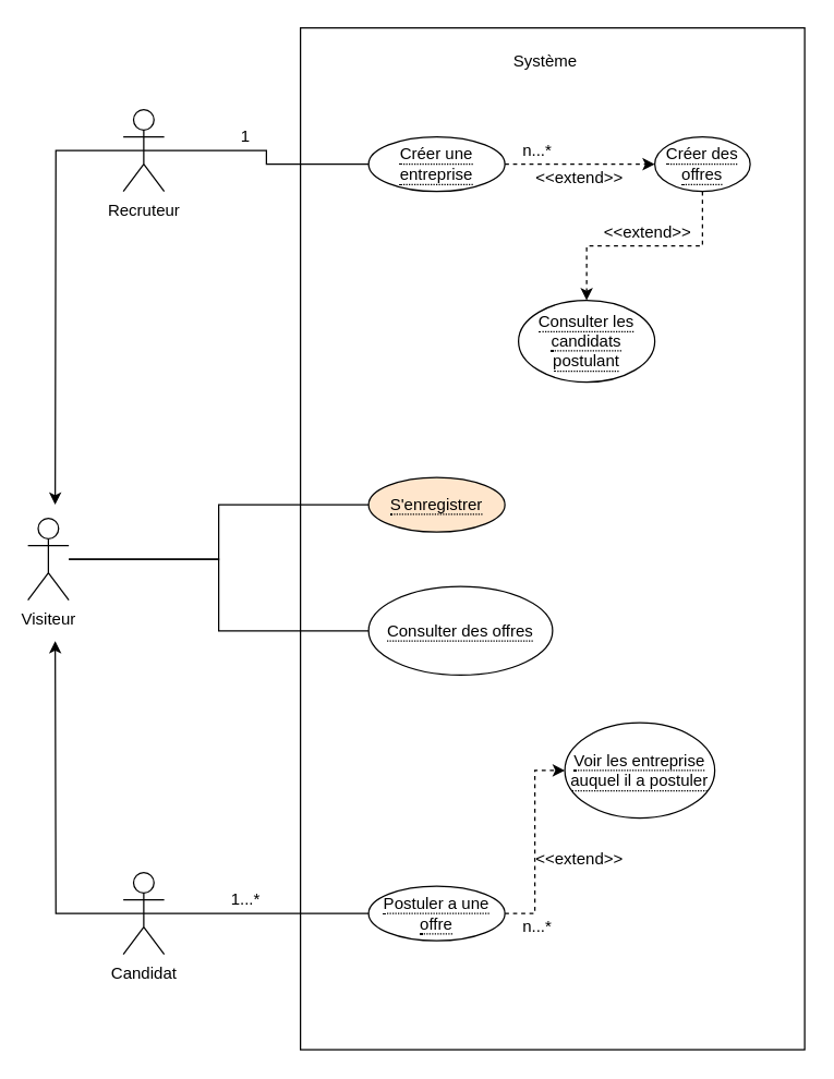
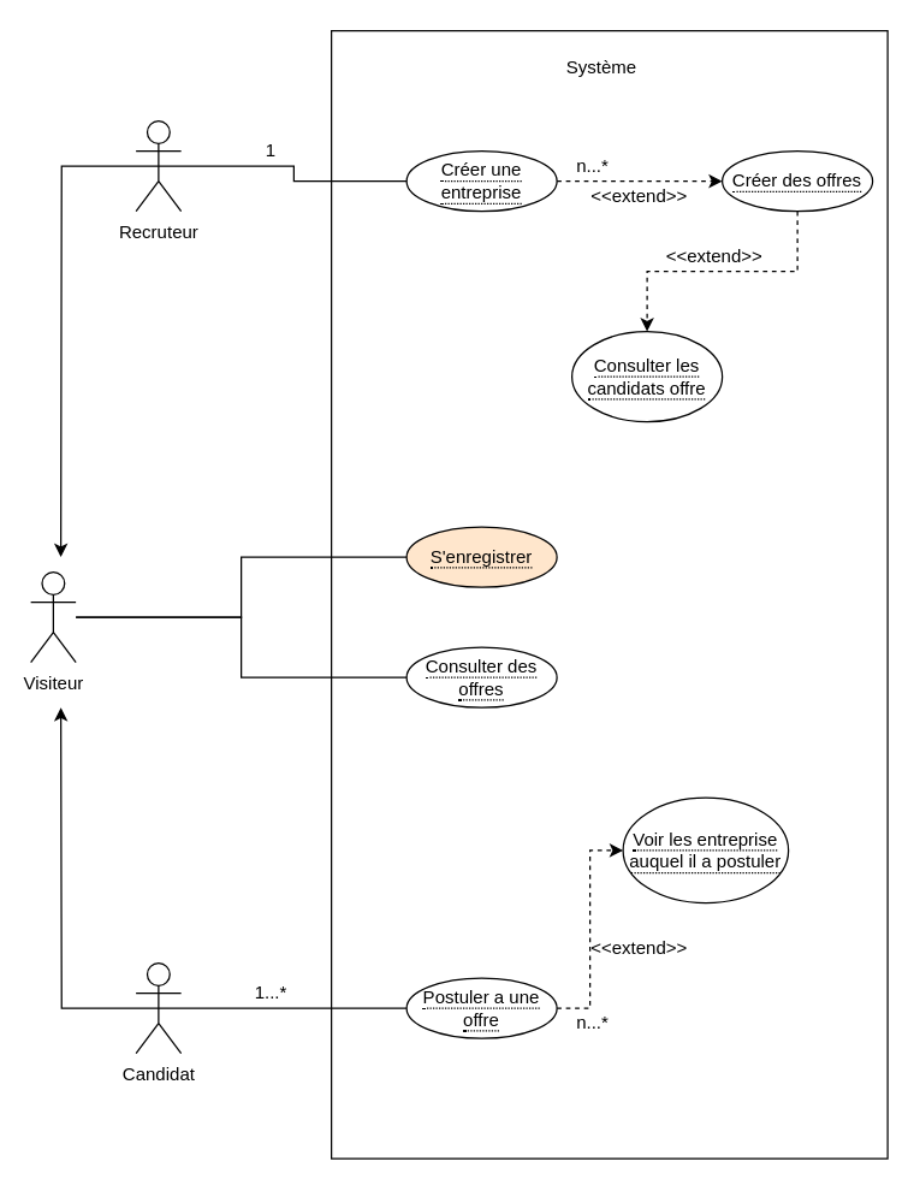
- <mxCell id="18" value="&lt;span style=&quot;border-bottom: 1px dotted&quot;&gt;Créer des offres&lt;/span&gt;" style="ellipse;whiteSpace=wrap;html=1;align=center;" vertex="1" parent="1"><mxGeometry x="480" y="100" width="70" height="40" as="geometry" /></mxCell>
+ <mxCell id="18" value="&lt;span style=&quot;border-bottom: 1px dotted&quot;&gt;Créer des offres&lt;/span&gt;" style="ellipse;whiteSpace=wrap;html=1;align=center;" vertex="1" parent="1"><mxGeometry x="480" y="100" width="100" height="40" as="geometry" /></mxCell>
- <mxCell id="19" value="&lt;span style=&quot;border-bottom: 1px dotted&quot;&gt;Consulter les candidats postulant&lt;/span&gt;" style="ellipse;whiteSpace=wrap;html=1;align=center;" vertex="1" parent="1"><mxGeometry x="380" y="220" width="100" height="60" as="geometry" /></mxCell>
+ <mxCell id="19" value="&lt;span style=&quot;border-bottom: 1px dotted&quot;&gt;Consulter les candidats offre&lt;/span&gt;" style="ellipse;whiteSpace=wrap;html=1;align=center;" vertex="1" parent="1"><mxGeometry x="380" y="220" width="100" height="60" as="geometry" /></mxCell>
- <mxCell id="14" value="&lt;span style=&quot;border-bottom: 1px dotted&quot;&gt;Consulter des offres&lt;/span&gt;" style="ellipse;whiteSpace=wrap;html=1;align=center;" vertex="1" parent="1"><mxGeometry x="270" y="430" width="135" height="65" as="geometry" /></mxCell>
+ <mxCell id="14" value="&lt;span style=&quot;border-bottom: 1px dotted&quot;&gt;Consulter des offres&lt;/span&gt;" style="ellipse;whiteSpace=wrap;html=1;align=center;" vertex="1" parent="1"><mxGeometry x="270" y="430" width="100" height="40" as="geometry" /></mxCell>
